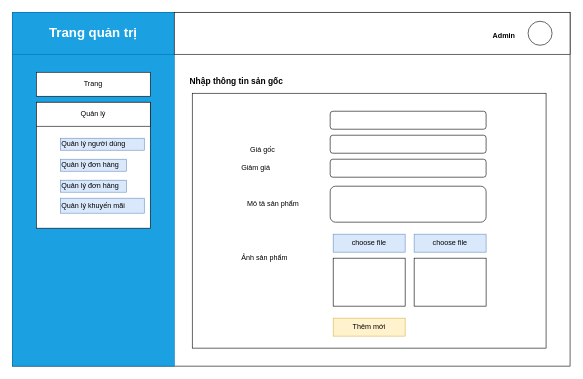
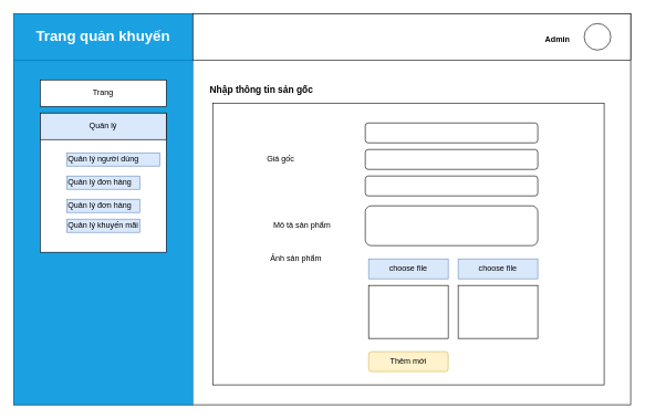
- <mxCell id="4" value="&lt;font style=&quot;font-size: 22px&quot;&gt;&lt;b&gt;Trang quản trị&lt;/b&gt;&lt;/font&gt;" style="rounded=0;whiteSpace=wrap;html=1;fillColor=#1ba1e2;strokeColor=#006EAF;fontColor=#ffffff;" parent="1" vertex="1"><mxGeometry x="20" width="270" height="70" as="geometry" y="20" /></mxCell>
+ <mxCell id="4" value="&lt;font style=&quot;font-size: 22px&quot;&gt;&lt;b&gt;Trang quản khuyến&lt;/b&gt;&lt;/font&gt;" style="rounded=0;whiteSpace=wrap;html=1;fillColor=#1ba1e2;strokeColor=#006EAF;fontColor=#ffffff;" parent="1" vertex="1"><mxGeometry x="20" width="270" height="70" as="geometry" y="20" /></mxCell>
- <mxCell id="7" value="Quản lý" style="rounded=0;whiteSpace=wrap;html=1;" parent="1" vertex="1"><mxGeometry x="60" y="170" width="190" height="40" as="geometry" /></mxCell>
+ <mxCell id="7" value="Quản lý" style="rounded=0;whiteSpace=wrap;html=1;fillColor=#dae8fc;" parent="1" vertex="1"><mxGeometry x="60" y="170" width="190" height="40" as="geometry" /></mxCell>
- <mxCell id="17" value="Giá gốc" style="text;html=1;strokeColor=none;fillColor=none;align=left;verticalAlign=middle;whiteSpace=wrap;rounded=0;" parent="1" vertex="1"><mxGeometry x="415" y="240" width="90" height="20" as="geometry" /></mxCell>
+ <mxCell id="17" value="Giá gốc" style="text;html=1;strokeColor=none;fillColor=none;align=left;verticalAlign=middle;whiteSpace=wrap;rounded=0;" parent="1" vertex="1"><mxGeometry x="400" y="230" width="90" height="20" as="geometry" /></mxCell>
- <mxCell id="18" value="Giảm giá" style="text;html=1;strokeColor=none;fillColor=none;align=left;verticalAlign=middle;whiteSpace=wrap;rounded=0;" parent="1" vertex="1"><mxGeometry x="400" y="270" width="90" height="20" as="geometry" /></mxCell>
- <mxCell id="9" value="Quản lý khuyến mãi" style="text;html=1;strokeColor=#6c8ebf;fillColor=#dae8fc;align=left;verticalAlign=middle;whiteSpace=wrap;rounded=0;" parent="1" vertex="1"><mxGeometry x="100" y="330" width="140" height="25" as="geometry" /></mxCell>
+ <mxCell id="9" value="Quản lý khuyến mãi" style="text;html=1;strokeColor=#6c8ebf;fillColor=#dae8fc;align=left;verticalAlign=middle;whiteSpace=wrap;rounded=0;" parent="1" vertex="1"><mxGeometry x="100" y="330" width="110" height="20" as="geometry" /></mxCell>
- <mxCell id="20" value="Ảnh sản phẩm" style="text;html=1;strokeColor=none;fillColor=none;align=left;verticalAlign=middle;whiteSpace=wrap;rounded=0;" parent="1" vertex="1"><mxGeometry x="400" y="420" width="90" height="20" as="geometry" /></mxCell>
+ <mxCell id="20" value="Ảnh sản phẩm" style="text;html=1;strokeColor=none;fillColor=none;align=left;verticalAlign=middle;whiteSpace=wrap;rounded=0;" parent="1" vertex="1"><mxGeometry x="405" y="380" width="90" height="20" as="geometry" /></mxCell>
- <mxCell id="26" value="Thêm mới" style="whiteSpace=wrap;html=1;fillColor=#fff2cc;strokeColor=#d6b656;rounded=0;" parent="1" vertex="1"><mxGeometry x="555" y="530" width="120" height="30" as="geometry" /></mxCell>
+ <mxCell id="26" value="Thêm mới" style="rounded=1;whiteSpace=wrap;html=1;fillColor=#fff2cc;strokeColor=#d6b656;" parent="1" vertex="1"><mxGeometry x="555" y="530" width="120" height="30" as="geometry" /></mxCell>
